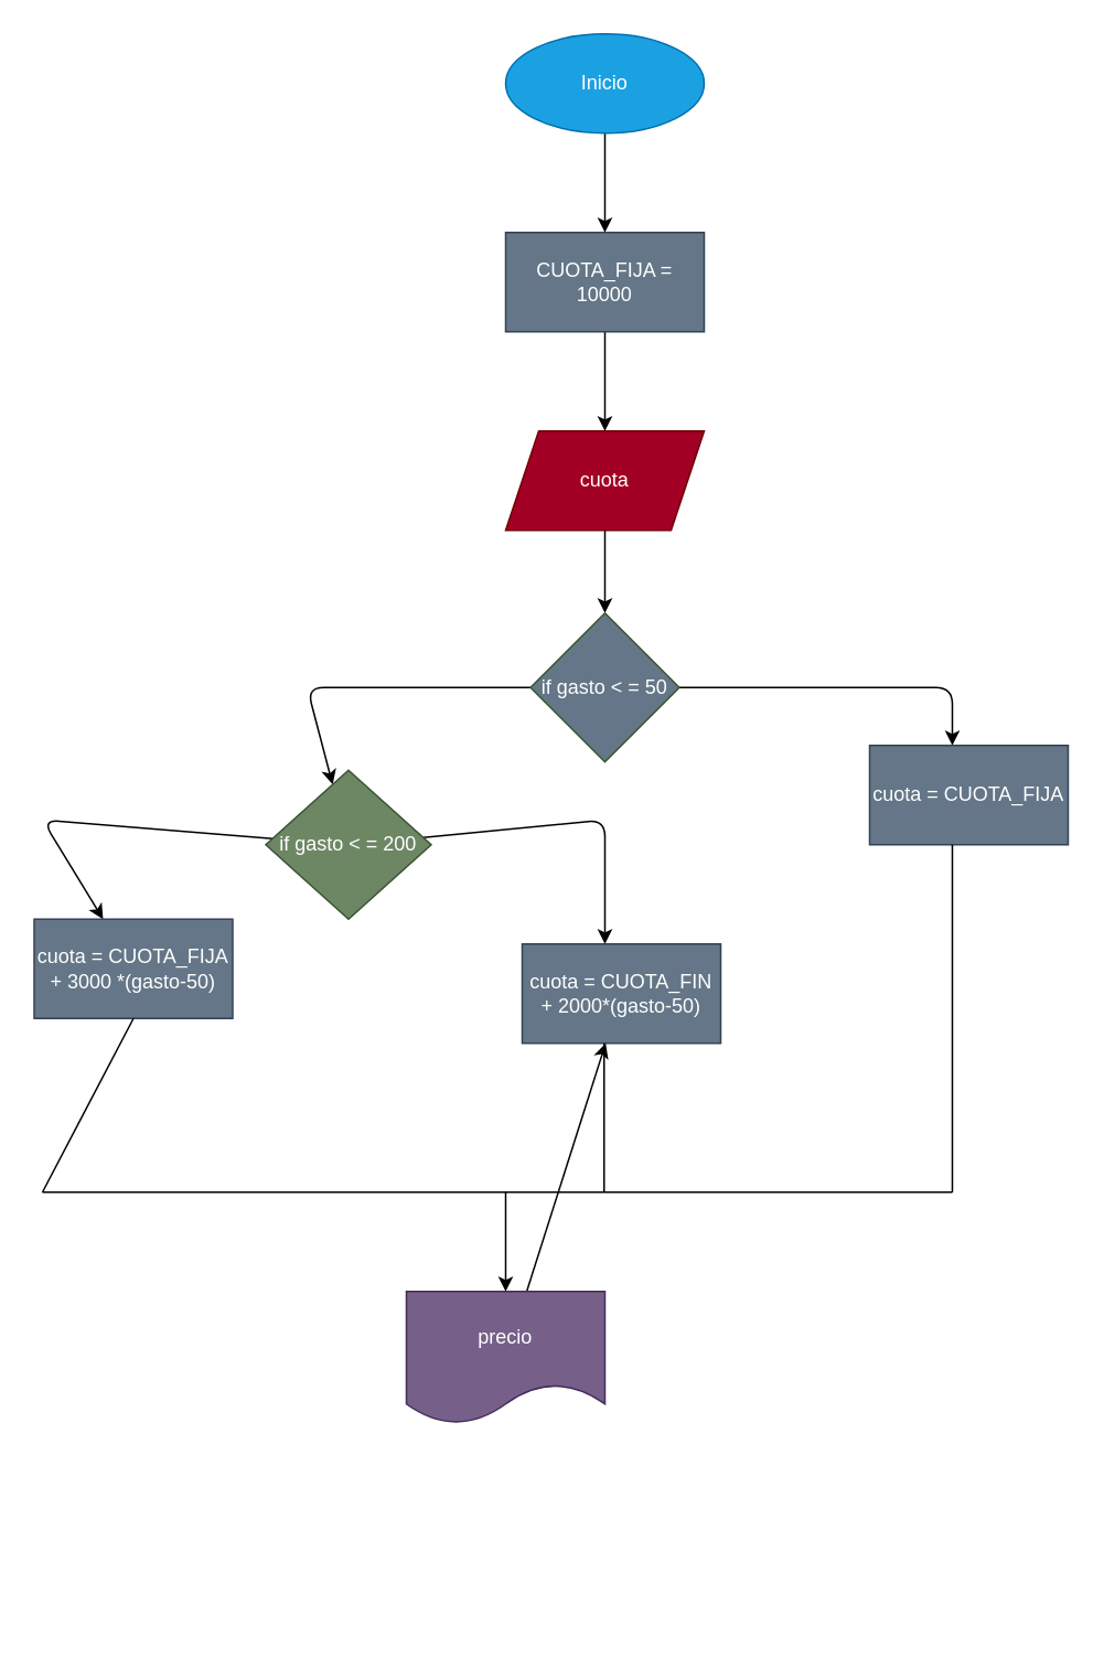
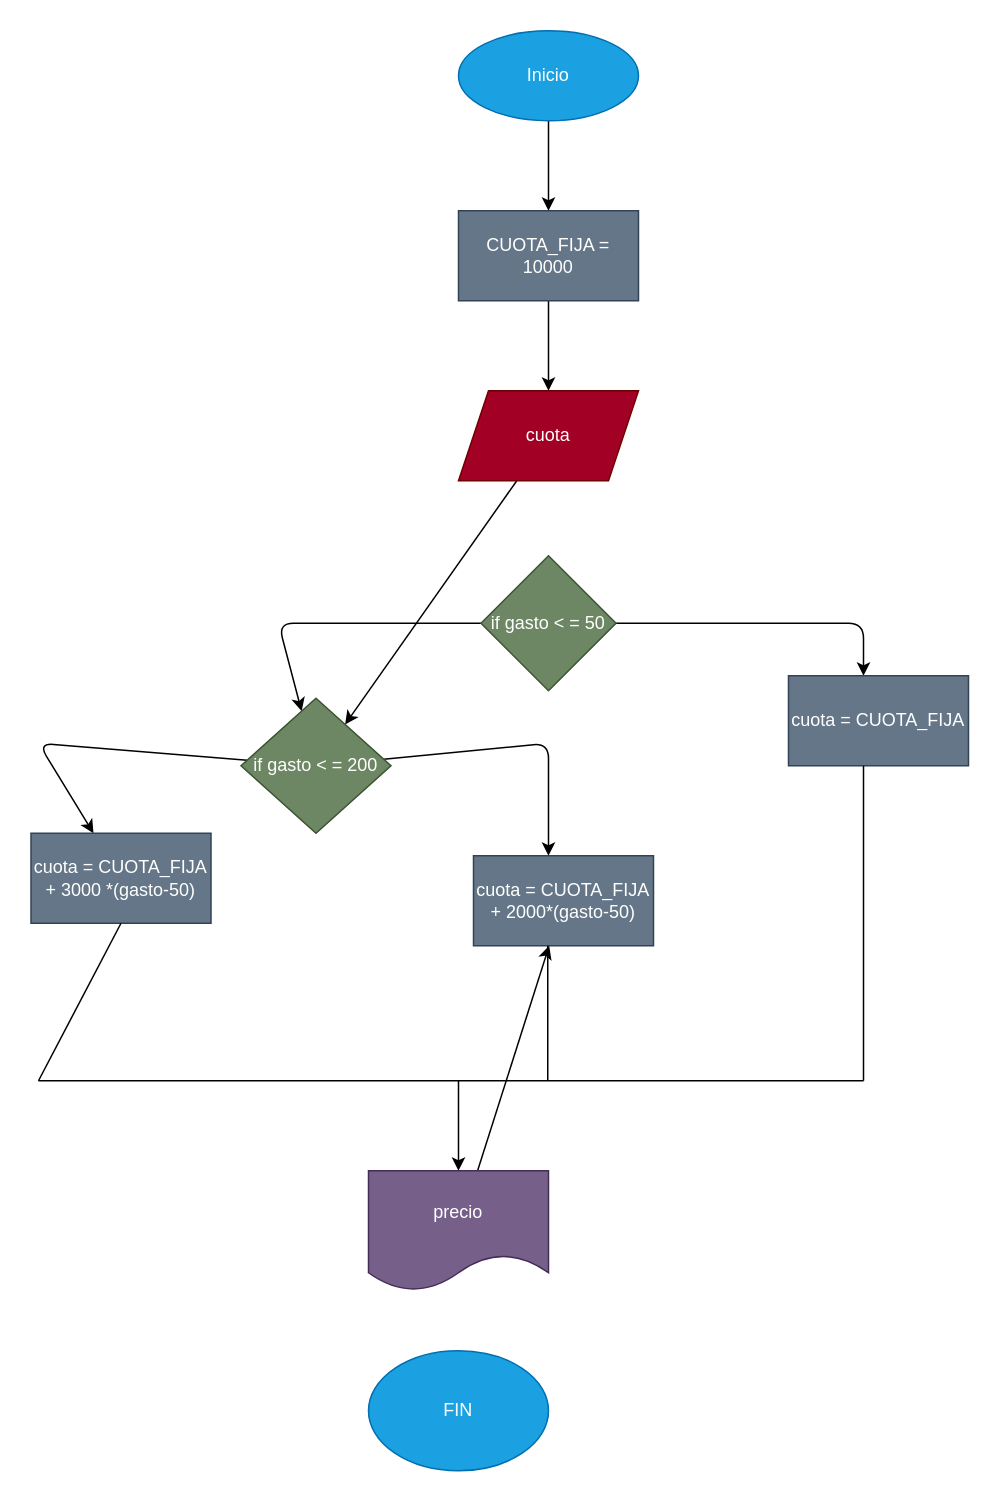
- <mxCell id="6" value="" style="edgeStyle=none;html=1;" edge="1" parent="1" source="7" target="10"><mxGeometry relative="1" as="geometry" /></mxCell>
+ <mxCell id="6" value="" style="edgeStyle=none;html=1;" edge="1" parent="1" source="7" target="14"><mxGeometry relative="1" as="geometry" /></mxCell>
- <mxCell id="10" value="if gasto &amp;lt; = 50" style="rhombus;whiteSpace=wrap;html=1;fillColor=#647687;fontColor=#ffffff;strokeColor=#3A5431;" vertex="1" parent="1"><mxGeometry x="320" y="370" width="90" height="90" as="geometry" /></mxCell>
+ <mxCell id="10" value="if gasto &amp;lt; = 50" style="rhombus;whiteSpace=wrap;html=1;fillColor=#6d8764;fontColor=#ffffff;strokeColor=#3A5431;" vertex="1" parent="1"><mxGeometry x="320" y="370" width="90" height="90" as="geometry" /></mxCell>
- <mxCell id="15" value="cuota = CUOTA_FIN + 2000*(gasto-50)" style="whiteSpace=wrap;html=1;fillColor=#647687;fontColor=#ffffff;strokeColor=#314354;" vertex="1" parent="1"><mxGeometry x="315" y="570" width="120" height="60" as="geometry" /></mxCell>
+ <mxCell id="15" value="cuota = CUOTA_FIJA + 2000*(gasto-50)" style="whiteSpace=wrap;html=1;fillColor=#647687;fontColor=#ffffff;strokeColor=#314354;" vertex="1" parent="1"><mxGeometry x="315" y="570" width="120" height="60" as="geometry" /></mxCell>
+ <mxCell id="22" value="FIN" style="ellipse;whiteSpace=wrap;html=1;fillColor=#1ba1e2;fontColor=#ffffff;strokeColor=#006EAF;" vertex="1" parent="1"><mxGeometry x="245" y="900" width="120" height="80" as="geometry" /></mxCell>
